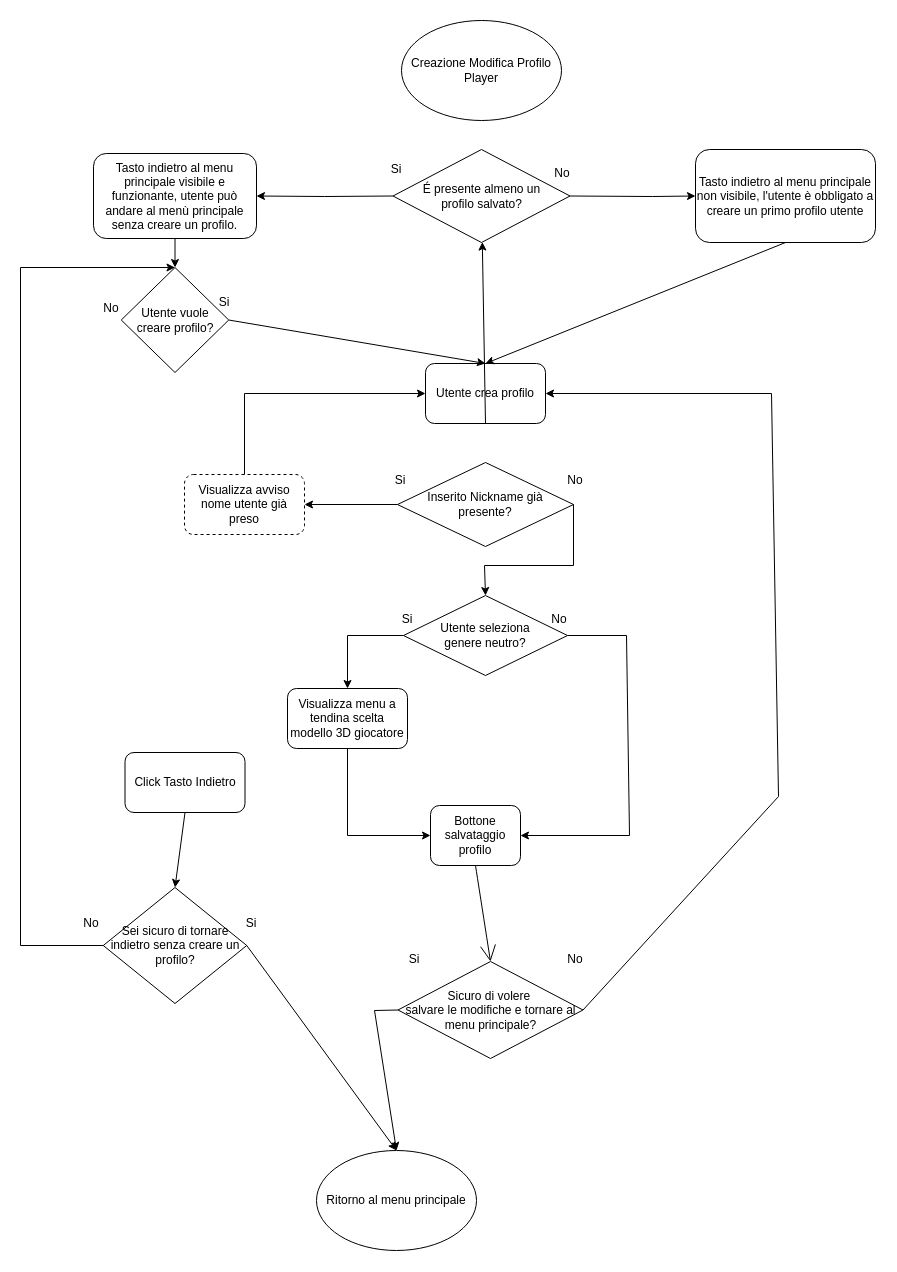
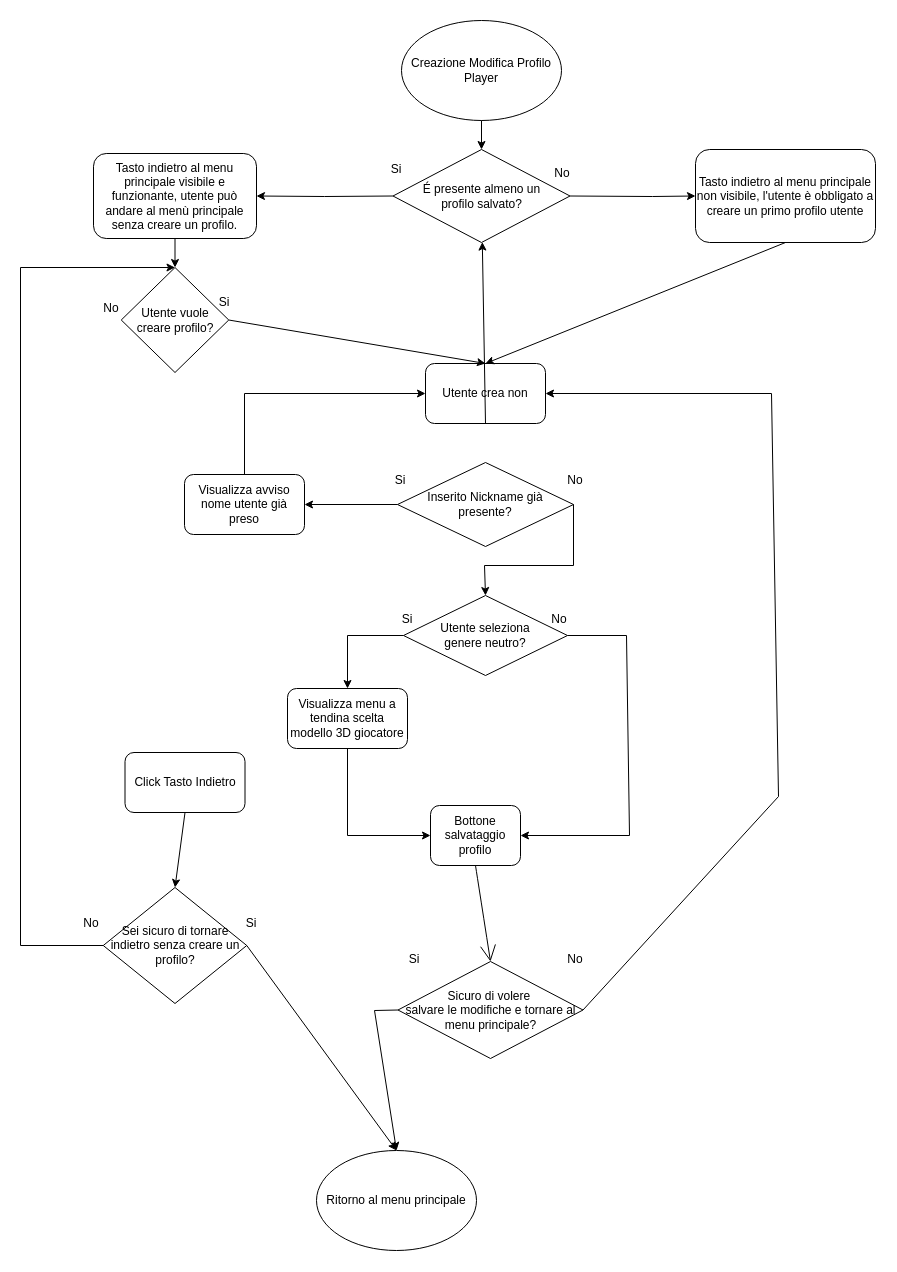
+ <mxCell id="35" value="" style="endArrow=classic;html=1;rounded=0;exitX=0.5;exitY=1;exitDx=0;exitDy=0;entryX=0.5;entryY=0;entryDx=0;entryDy=0;" edge="1" parent="1" source="2" target="26"><mxGeometry width="50" height="50" relative="1" as="geometry"><mxPoint x="428" y="361" as="sourcePoint" /><mxPoint x="478" y="311" as="targetPoint" /></mxGeometry></mxCell>
- <mxCell id="4" value="Utente crea profilo" style="rounded=1;whiteSpace=wrap;html=1;" parent="1" vertex="1"><mxGeometry x="425" y="363" width="120" height="60" as="geometry" /></mxCell>
+ <mxCell id="4" value="Utente crea non" style="rounded=1;whiteSpace=wrap;html=1;" parent="1" vertex="1"><mxGeometry x="425" y="363" width="120" height="60" as="geometry" /></mxCell>
- <mxCell id="19" value="Visualizza avviso nome utente già preso" style="rounded=1;whiteSpace=wrap;html=1;dashed=1;" parent="1" vertex="1"><mxGeometry x="184" y="474" width="120" height="60" as="geometry" /></mxCell>
+ <mxCell id="19" value="Visualizza avviso nome utente già preso" style="rounded=1;whiteSpace=wrap;html=1;" parent="1" vertex="1"><mxGeometry x="184" y="474" width="120" height="60" as="geometry" /></mxCell>
